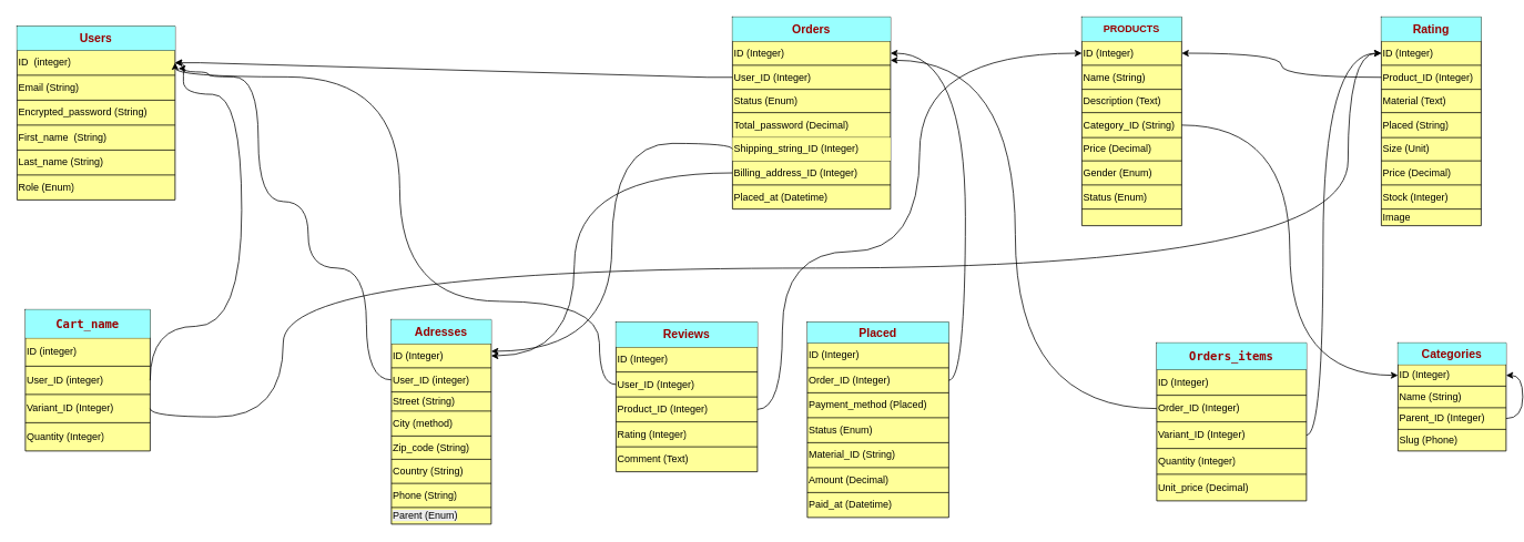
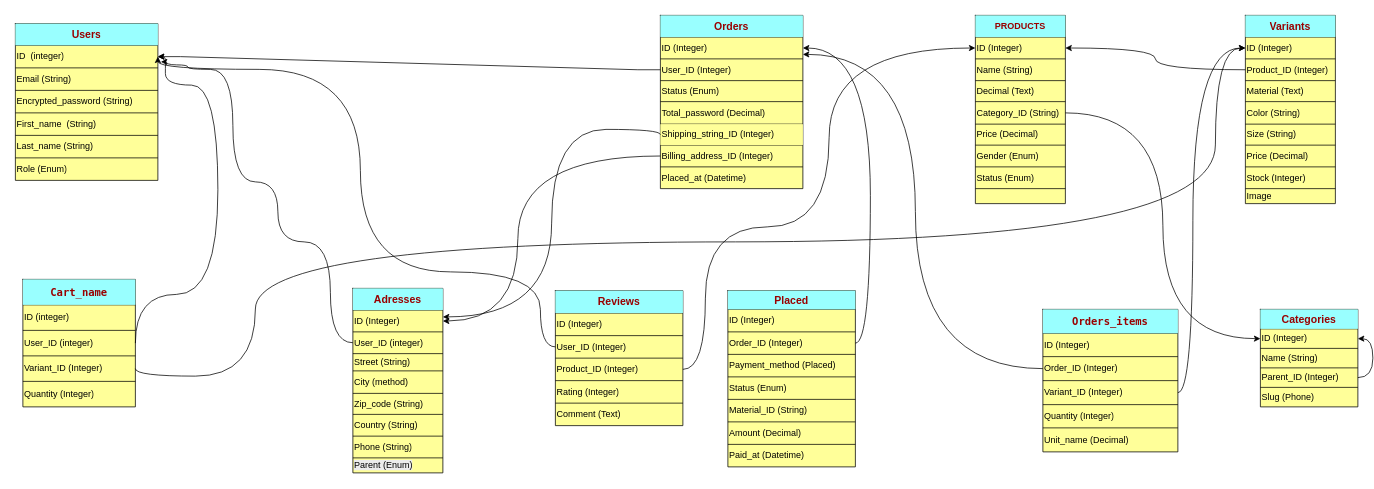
- <mxCell id="23" value="&lt;b style=&quot;color: rgb(153, 0, 0);&quot;&gt;&lt;font style=&quot;font-size: 14px;&quot;&gt;Rating&lt;/font&gt;&lt;/b&gt;" style="shape=partialRectangle;html=1;whiteSpace=wrap;connectable=0;strokeColor=inherit;overflow=hidden;fillColor=#99FFFF;top=0;left=0;bottom=0;right=0;pointerEvents=1;" parent="22" vertex="1"><mxGeometry width="120" height="29" as="geometry"><mxRectangle width="120" height="29" as="alternateBounds" /></mxGeometry></mxCell>
+ <mxCell id="23" value="&lt;b style=&quot;color: rgb(153, 0, 0);&quot;&gt;&lt;font style=&quot;font-size: 14px;&quot;&gt;Variants&lt;/font&gt;&lt;/b&gt;" style="shape=partialRectangle;html=1;whiteSpace=wrap;connectable=0;strokeColor=inherit;overflow=hidden;fillColor=#99FFFF;top=0;left=0;bottom=0;right=0;pointerEvents=1;" parent="22" vertex="1"><mxGeometry width="120" height="29" as="geometry"><mxRectangle width="120" height="29" as="alternateBounds" /></mxGeometry></mxCell>
- <mxCell id="10" value="Description (Text)" style="shape=partialRectangle;html=1;whiteSpace=wrap;connectable=0;strokeColor=inherit;overflow=hidden;fillColor=none;top=0;left=0;bottom=0;right=0;pointerEvents=1;align=left;" parent="9" vertex="1"><mxGeometry width="120" height="28" as="geometry"><mxRectangle width="120" height="28" as="alternateBounds" /></mxGeometry></mxCell>
+ <mxCell id="10" value="Decimal (Text)" style="shape=partialRectangle;html=1;whiteSpace=wrap;connectable=0;strokeColor=inherit;overflow=hidden;fillColor=none;top=0;left=0;bottom=0;right=0;pointerEvents=1;align=left;" parent="9" vertex="1"><mxGeometry width="120" height="28" as="geometry"><mxRectangle width="120" height="28" as="alternateBounds" /></mxGeometry></mxCell>
- <mxCell id="31" value="Placed (String)" style="shape=partialRectangle;html=1;whiteSpace=wrap;connectable=0;strokeColor=inherit;overflow=hidden;fillColor=none;top=0;left=0;bottom=0;right=0;pointerEvents=1;align=left;" parent="30" vertex="1"><mxGeometry width="120" height="30" as="geometry"><mxRectangle width="120" height="30" as="alternateBounds" /></mxGeometry></mxCell>
+ <mxCell id="31" value="Color (String)" style="shape=partialRectangle;html=1;whiteSpace=wrap;connectable=0;strokeColor=inherit;overflow=hidden;fillColor=none;top=0;left=0;bottom=0;right=0;pointerEvents=1;align=left;" parent="30" vertex="1"><mxGeometry width="120" height="30" as="geometry"><mxRectangle width="120" height="30" as="alternateBounds" /></mxGeometry></mxCell>
- <mxCell id="33" value="Size (Unit)" style="shape=partialRectangle;html=1;whiteSpace=wrap;connectable=0;strokeColor=inherit;overflow=hidden;fillColor=none;top=0;left=0;bottom=0;right=0;pointerEvents=1;align=left;" parent="32" vertex="1"><mxGeometry width="120" height="28" as="geometry"><mxRectangle width="120" height="28" as="alternateBounds" /></mxGeometry></mxCell>
+ <mxCell id="33" value="Size (String)" style="shape=partialRectangle;html=1;whiteSpace=wrap;connectable=0;strokeColor=inherit;overflow=hidden;fillColor=none;top=0;left=0;bottom=0;right=0;pointerEvents=1;align=left;" parent="32" vertex="1"><mxGeometry width="120" height="28" as="geometry"><mxRectangle width="120" height="28" as="alternateBounds" /></mxGeometry></mxCell>
- <mxCell id="90" value="Unit_price (Decimal)" style="shape=partialRectangle;html=1;whiteSpace=wrap;connectable=0;strokeColor=inherit;overflow=hidden;fillColor=none;top=0;left=0;bottom=0;right=0;pointerEvents=1;align=left;" parent="89" vertex="1"><mxGeometry width="180" height="32" as="geometry"><mxRectangle width="180" height="32" as="alternateBounds" /></mxGeometry></mxCell>
+ <mxCell id="90" value="Unit_name (Decimal)" style="shape=partialRectangle;html=1;whiteSpace=wrap;connectable=0;strokeColor=inherit;overflow=hidden;fillColor=none;top=0;left=0;bottom=0;right=0;pointerEvents=1;align=left;" parent="89" vertex="1"><mxGeometry width="180" height="32" as="geometry"><mxRectangle width="180" height="32" as="alternateBounds" /></mxGeometry></mxCell>
